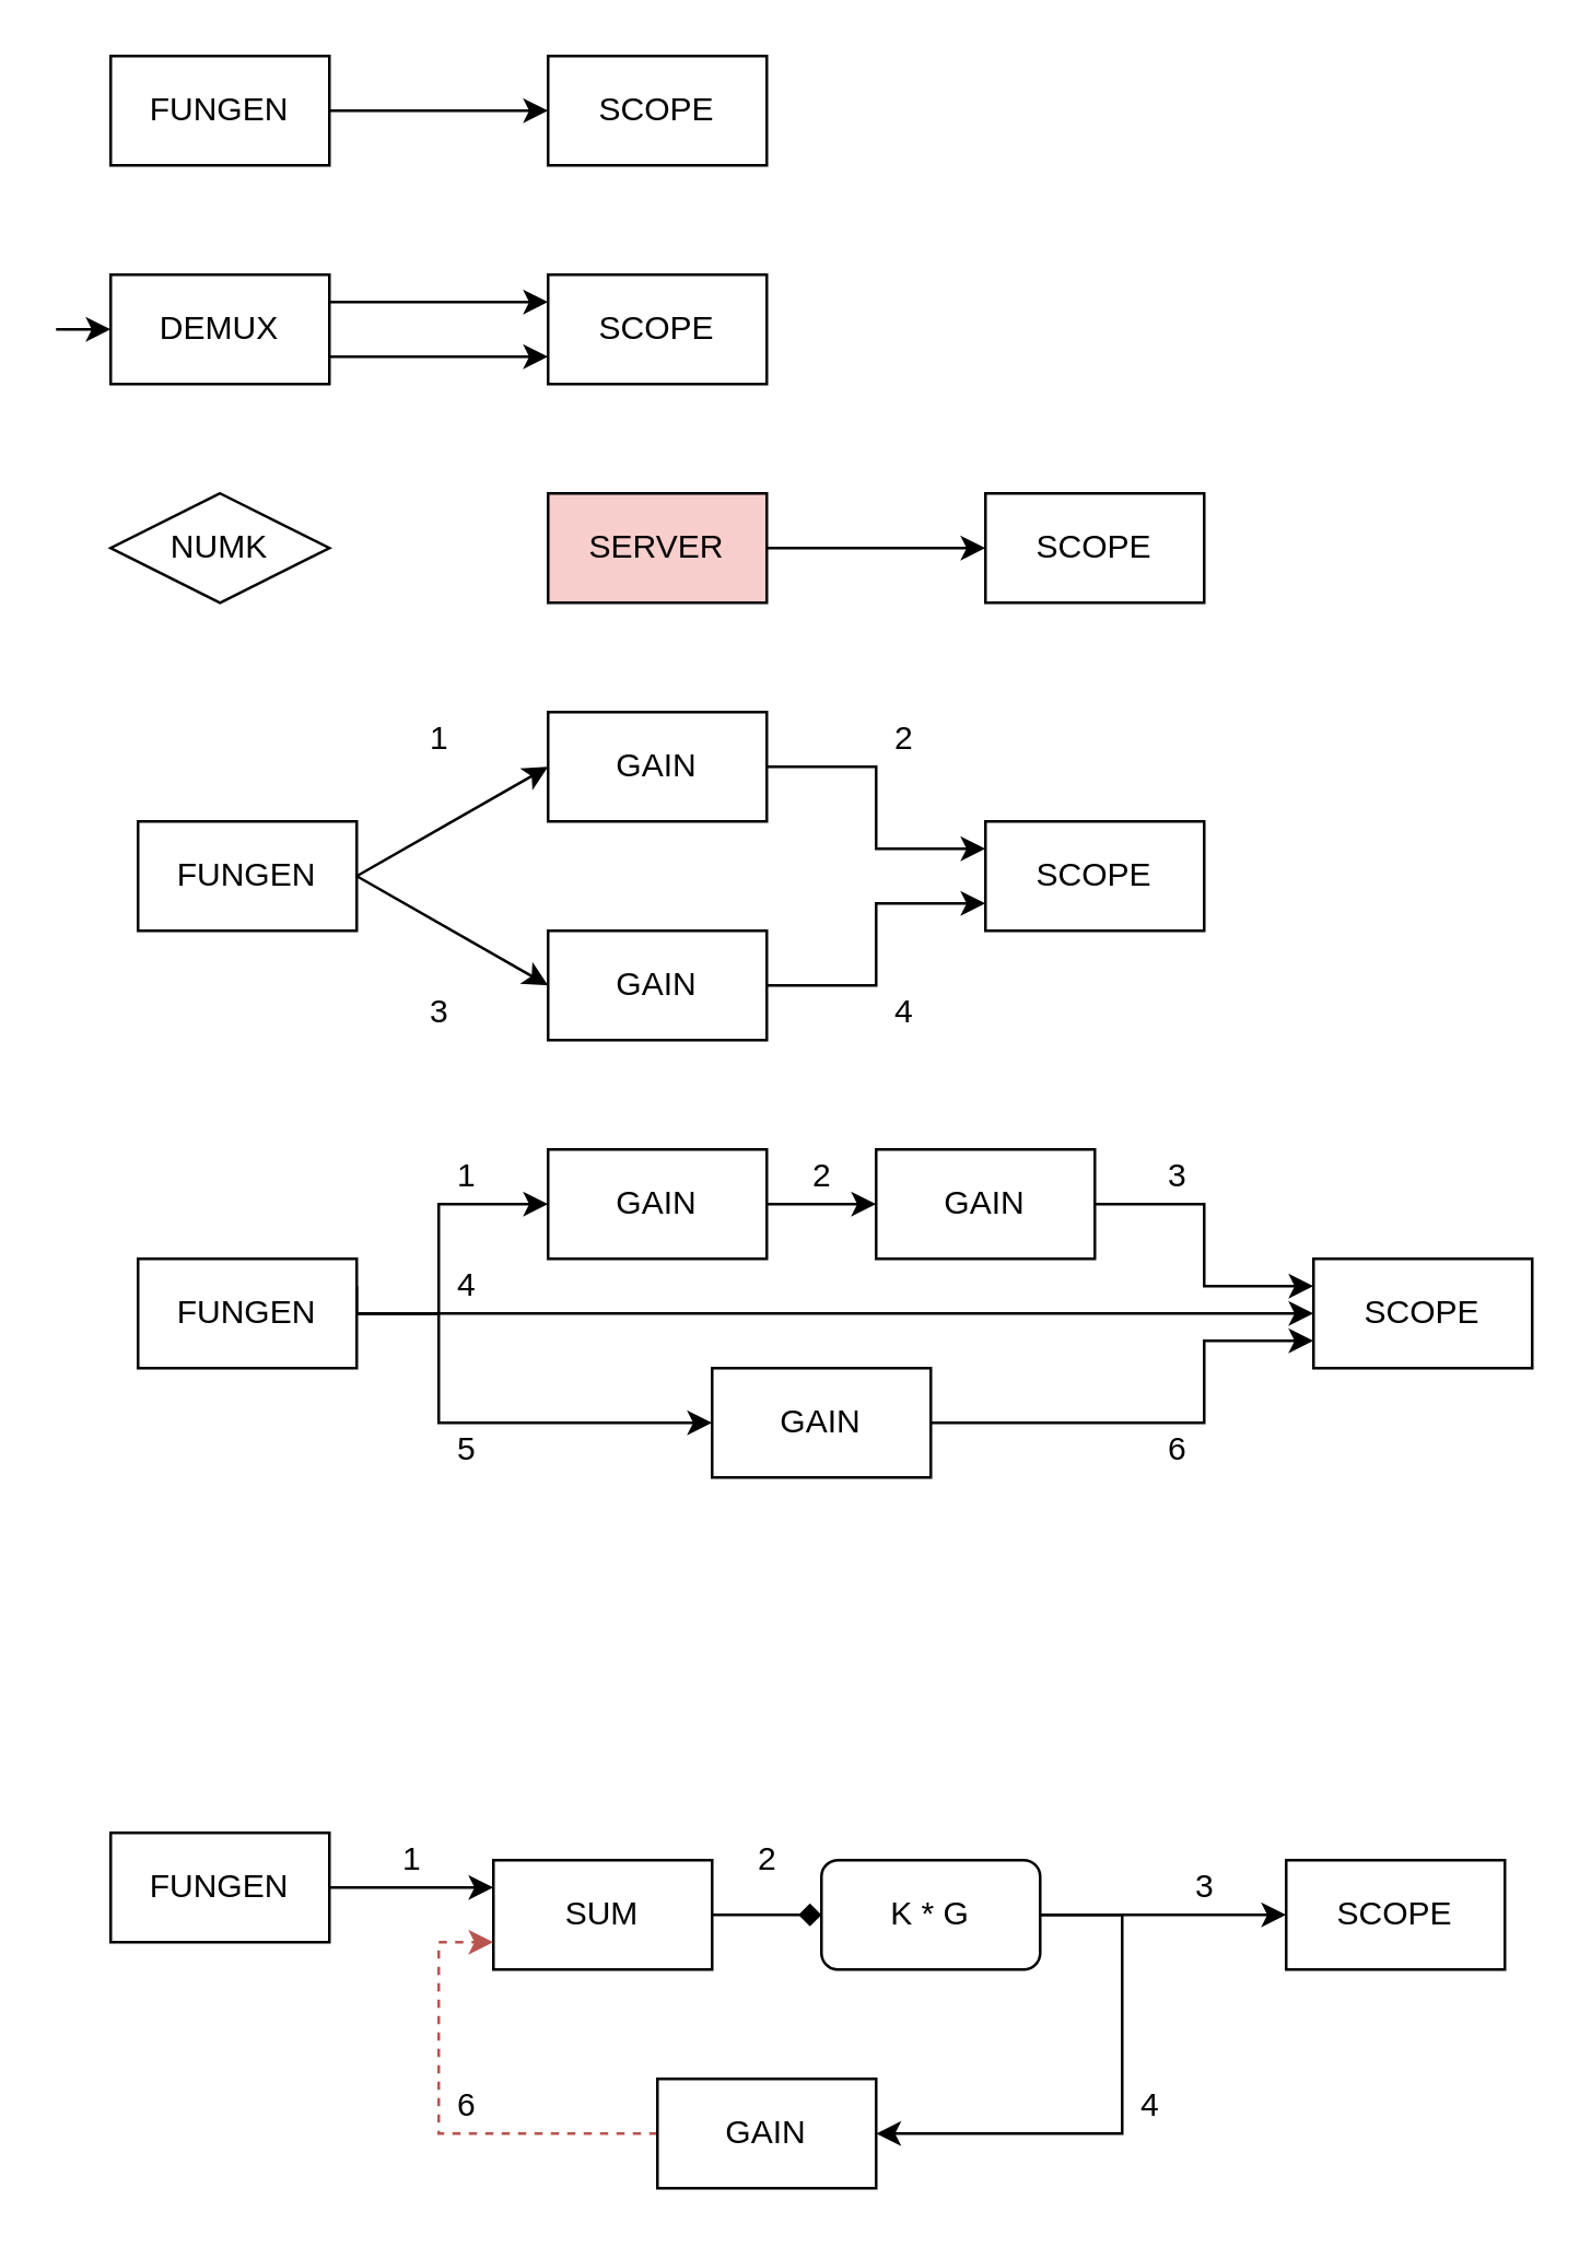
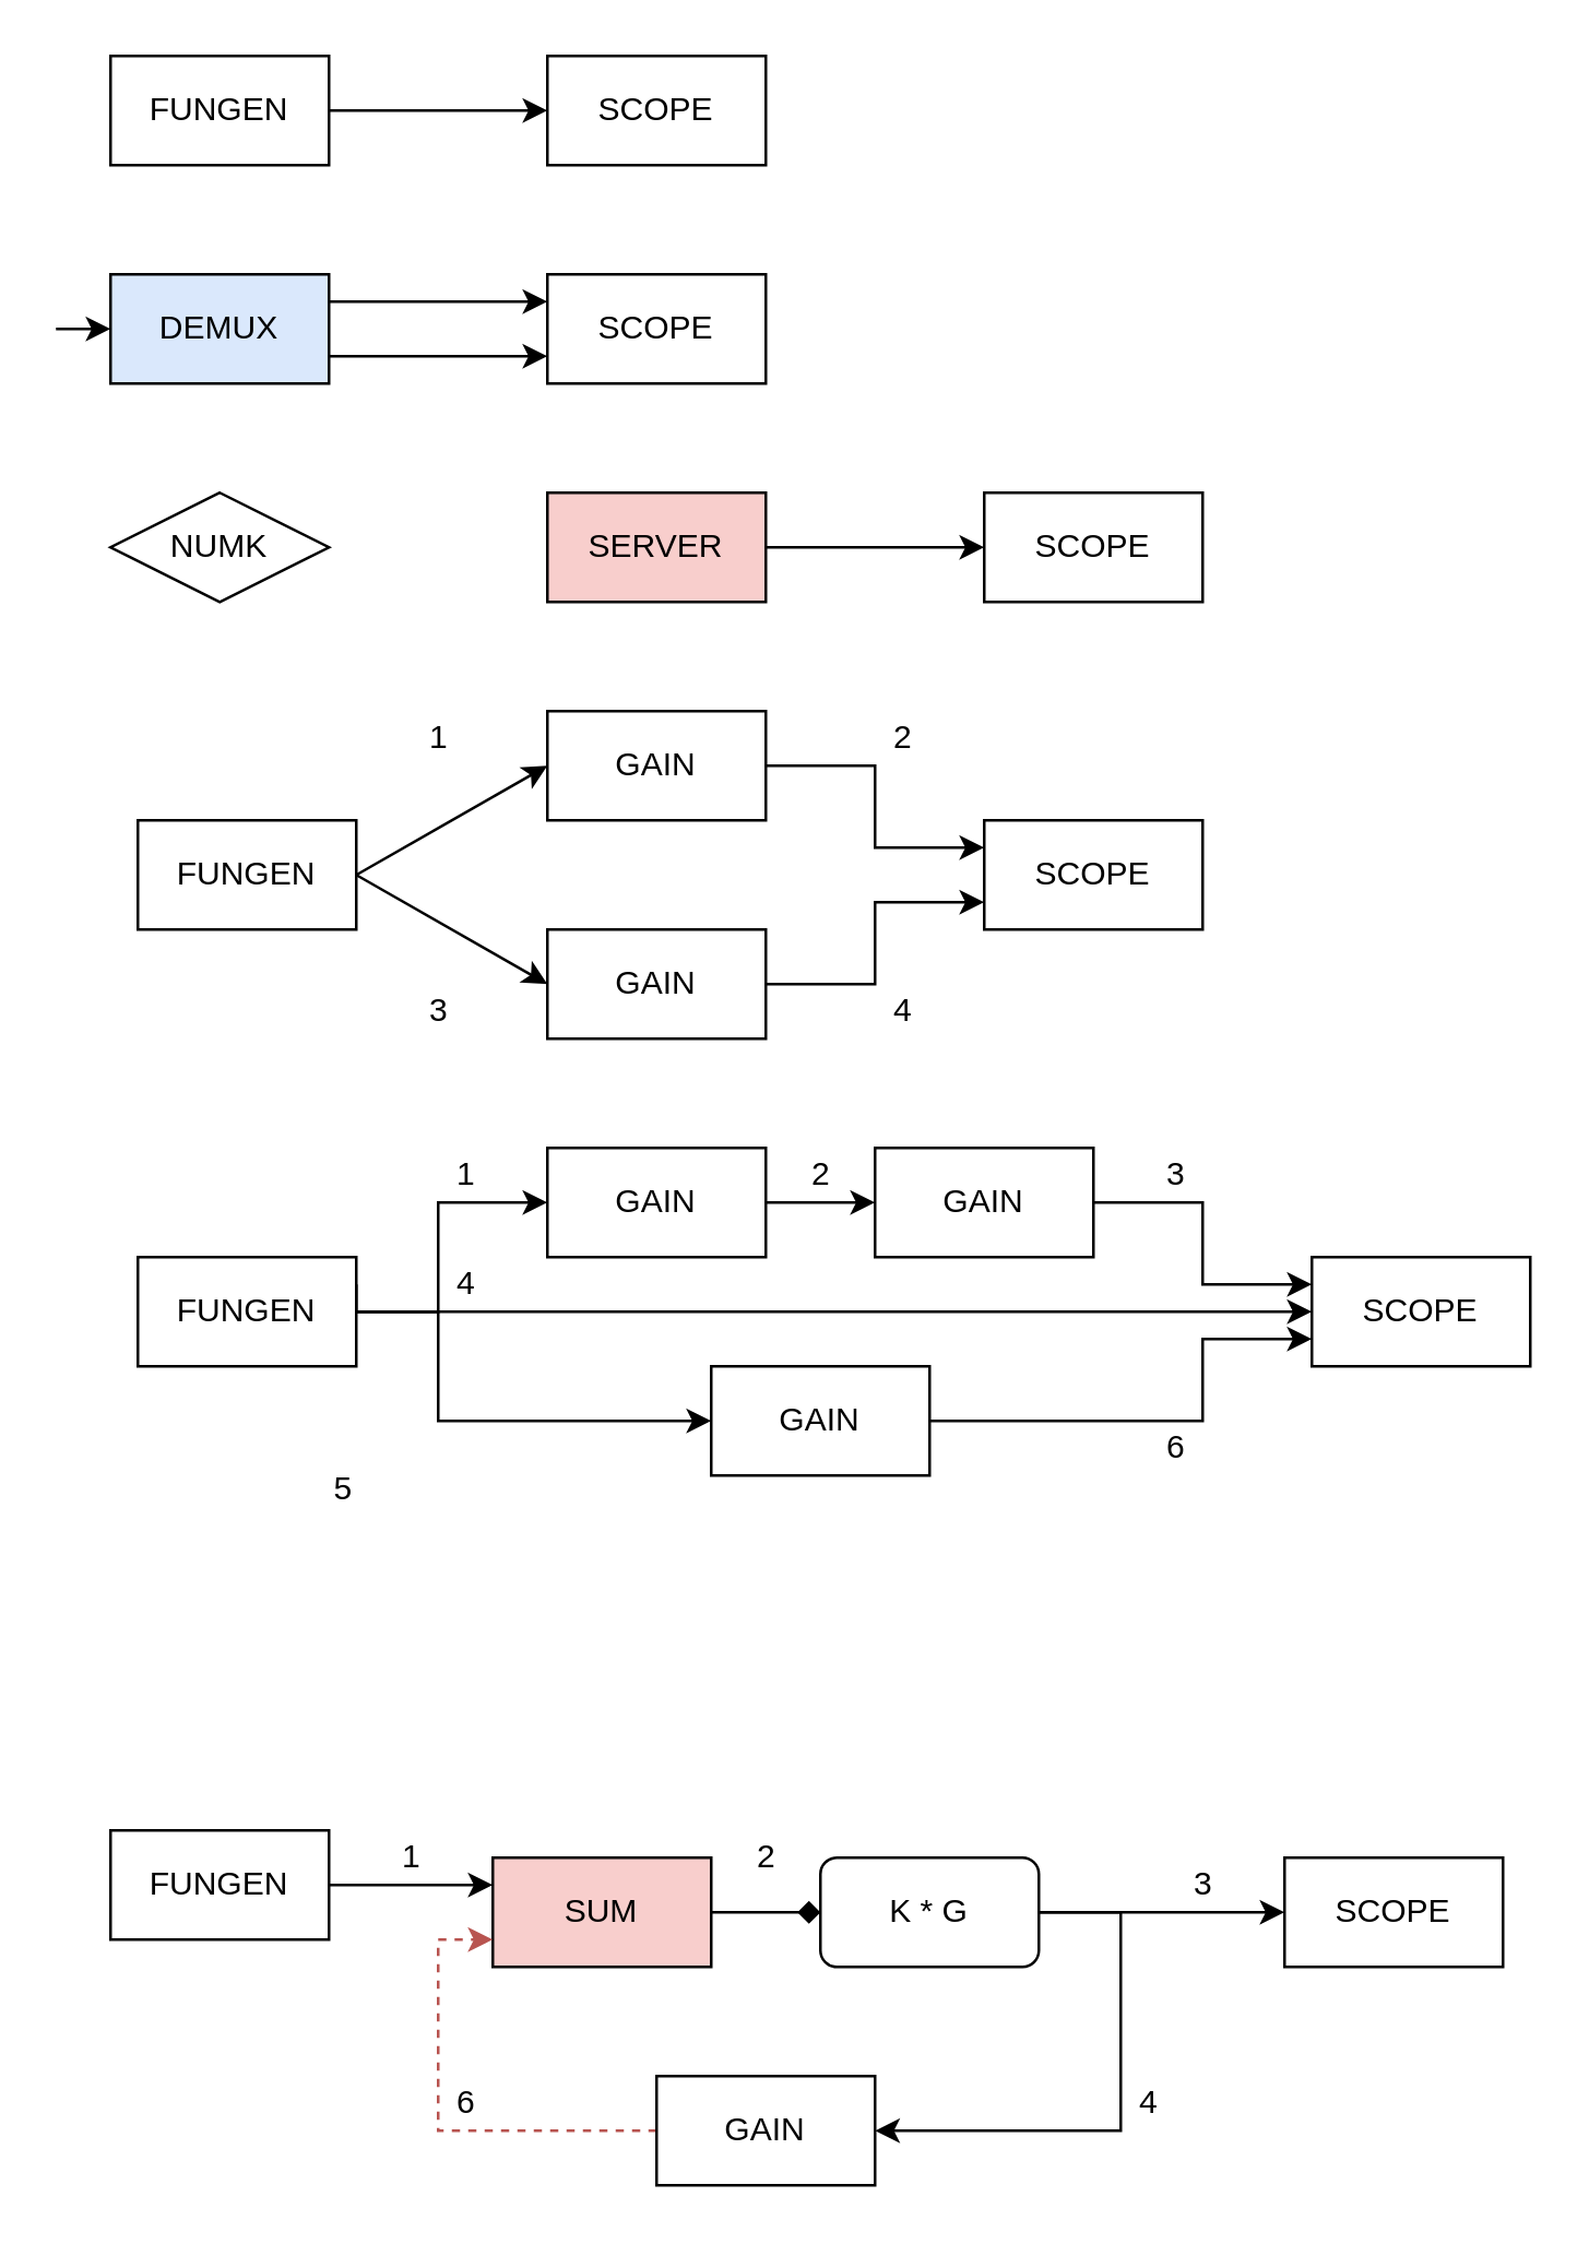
- <mxCell id="54" value="DEMUX" style="rounded=0;whiteSpace=wrap;html=1;" vertex="1" parent="1"><mxGeometry x="40" y="100" width="80" height="40" as="geometry" /></mxCell>
+ <mxCell id="54" value="DEMUX" style="rounded=0;whiteSpace=wrap;html=1;fillColor=#dae8fc;" vertex="1" parent="1"><mxGeometry x="40" y="100" width="80" height="40" as="geometry" /></mxCell>
- <mxCell id="46" value="5" style="text;html=1;align=center;verticalAlign=middle;resizable=0;points=[];autosize=1;" vertex="1" parent="1"><mxGeometry x="160" y="520" width="20" height="20" as="geometry" /></mxCell>
+ <mxCell id="46" value="5" style="text;html=1;align=center;verticalAlign=middle;resizable=0;points=[];autosize=1;" vertex="1" parent="1"><mxGeometry x="115" y="535" width="20" height="20" as="geometry" /></mxCell>
- <mxCell id="20" value="SUM" style="rounded=0;whiteSpace=wrap;html=1;" parent="1" vertex="1"><mxGeometry x="180" y="680" width="80" height="40" as="geometry" /></mxCell>
+ <mxCell id="20" value="SUM" style="rounded=0;whiteSpace=wrap;html=1;fillColor=#f8cecc;" parent="1" vertex="1"><mxGeometry x="180" y="680" width="80" height="40" as="geometry" /></mxCell>
